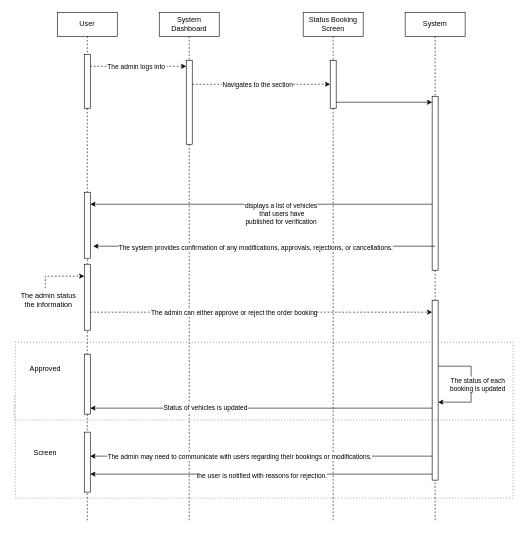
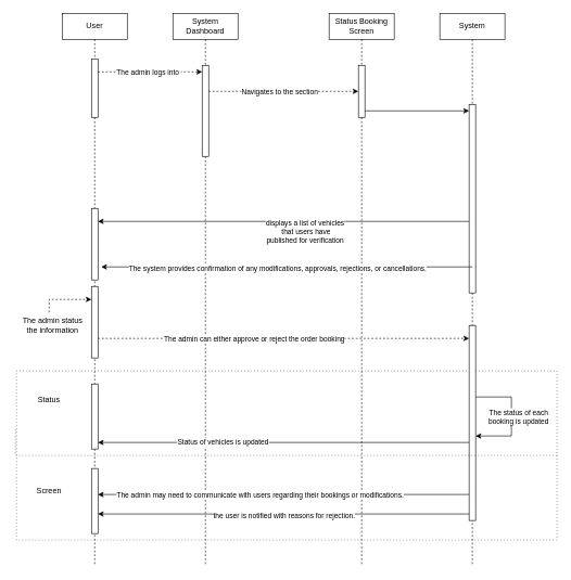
- <mxCell id="28" value="Approved" style="text;html=1;strokeColor=none;fillColor=none;align=center;verticalAlign=middle;whiteSpace=wrap;rounded=0;" vertex="1" parent="1"><mxGeometry x="45" y="600" width="60" height="30" as="geometry" /></mxCell>
+ <mxCell id="28" value="Status" style="text;html=1;strokeColor=none;fillColor=none;align=center;verticalAlign=middle;whiteSpace=wrap;rounded=0;" vertex="1" parent="1"><mxGeometry x="45" y="600" width="60" height="30" as="geometry" /></mxCell>
